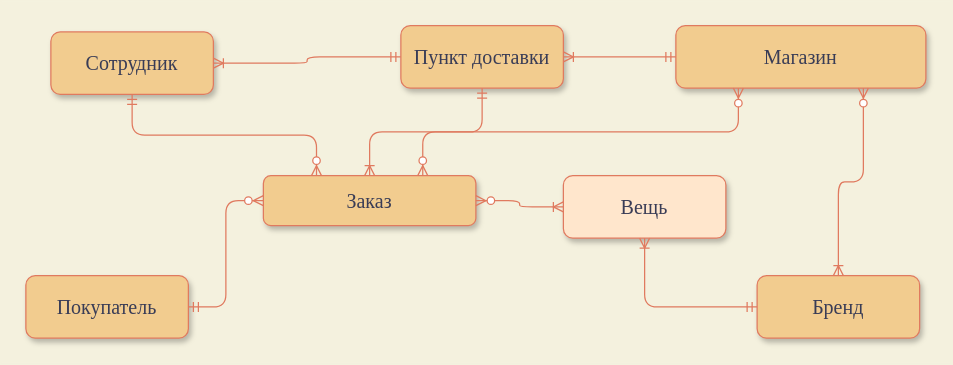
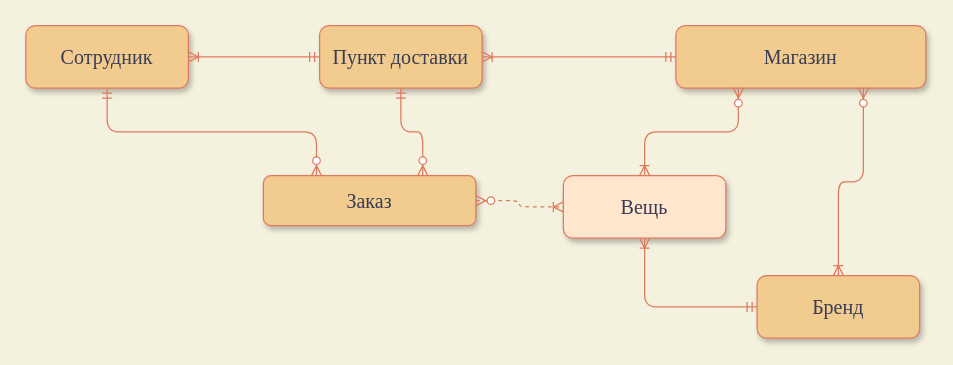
- <mxCell id="5" value="&lt;font face=&quot;Georgia&quot; size=&quot;3&quot;&gt;Пункт доставки&lt;/font&gt;" style="rounded=1;whiteSpace=wrap;html=1;shadow=1;fillColor=#F2CC8F;strokeColor=#E07A5F;fontColor=#393C56;" vertex="1" parent="1"><mxGeometry x="320" y="20" width="130" height="50" as="geometry" /></mxCell>
+ <mxCell id="5" value="&lt;font face=&quot;Georgia&quot; size=&quot;3&quot;&gt;Пункт доставки&lt;/font&gt;" style="rounded=1;whiteSpace=wrap;html=1;shadow=1;fillColor=#F2CC8F;strokeColor=#E07A5F;fontColor=#393C56;" vertex="1" parent="1"><mxGeometry x="255" y="20" width="130" height="50" as="geometry" /></mxCell>
- <mxCell id="11" value="&lt;font face=&quot;Georgia&quot; size=&quot;3&quot;&gt;Сотрудник&lt;br&gt;&lt;/font&gt;" style="rounded=1;whiteSpace=wrap;html=1;shadow=1;fillColor=#F2CC8F;strokeColor=#E07A5F;fontColor=#393C56;" vertex="1" parent="1"><mxGeometry x="40" y="25" width="130" height="50" as="geometry" /></mxCell>
+ <mxCell id="11" value="&lt;font face=&quot;Georgia&quot; size=&quot;3&quot;&gt;Сотрудник&lt;br&gt;&lt;/font&gt;" style="rounded=1;whiteSpace=wrap;html=1;shadow=1;fillColor=#F2CC8F;strokeColor=#E07A5F;fontColor=#393C56;" vertex="1" parent="1"><mxGeometry x="20" y="20" width="130" height="50" as="geometry" /></mxCell>
- <mxCell id="18" value="" style="edgeStyle=orthogonalEdgeStyle;fontSize=12;html=1;endArrow=ERoneToMany;startArrow=ERzeroToMany;strokeColor=#E07A5F;exitX=0.25;exitY=1;exitDx=0;exitDy=0;labelBackgroundColor=#F4F1DE;fontColor=#393C56;" edge="1" parent="1" source="7" target="2"><mxGeometry width="100" height="100" relative="1" as="geometry"><mxPoint x="647.5" y="80" as="sourcePoint" /><mxPoint x="695" y="230" as="targetPoint" /></mxGeometry></mxCell>
+ <mxCell id="18" value="" style="edgeStyle=orthogonalEdgeStyle;fontSize=12;html=1;endArrow=ERoneToMany;startArrow=ERzeroToMany;strokeColor=#E07A5F;exitX=0.25;exitY=1;exitDx=0;exitDy=0;entryX=0.5;entryY=0;entryDx=0;entryDy=0;labelBackgroundColor=#F4F1DE;fontColor=#393C56;" edge="1" parent="1" source="7" target="9"><mxGeometry width="100" height="100" relative="1" as="geometry"><mxPoint x="647.5" y="80" as="sourcePoint" /><mxPoint x="695" y="230" as="targetPoint" /></mxGeometry></mxCell>
- <mxCell id="10" value="" style="edgeStyle=orthogonalEdgeStyle;fontSize=12;html=1;endArrow=ERoneToMany;startArrow=ERzeroToMany;strokeColor=#E07A5F;exitX=1;exitY=0.5;exitDx=0;exitDy=0;entryX=0;entryY=0.5;entryDx=0;entryDy=0;labelBackgroundColor=#F4F1DE;fontColor=#393C56;" edge="1" parent="1" source="2" target="9"><mxGeometry width="100" height="100" relative="1" as="geometry"><mxPoint x="350" y="230" as="sourcePoint" /><mxPoint x="450" y="130" as="targetPoint" /></mxGeometry></mxCell>
+ <mxCell id="10" value="" style="edgeStyle=orthogonalEdgeStyle;fontSize=12;html=1;endArrow=ERoneToMany;startArrow=ERzeroToMany;strokeColor=#E07A5F;exitX=1;exitY=0.5;exitDx=0;exitDy=0;entryX=0;entryY=0.5;entryDx=0;entryDy=0;labelBackgroundColor=#F4F1DE;fontColor=#393C56;dashed=1;" edge="1" parent="1" source="2" target="9"><mxGeometry width="100" height="100" relative="1" as="geometry"><mxPoint x="350" y="230" as="sourcePoint" /><mxPoint x="450" y="130" as="targetPoint" /></mxGeometry></mxCell>
- <mxCell id="4" value="" style="edgeStyle=entityRelationEdgeStyle;fontSize=12;html=1;endArrow=ERzeroToMany;startArrow=ERmandOne;exitX=1;exitY=0.5;exitDx=0;exitDy=0;entryX=0;entryY=0.5;entryDx=0;entryDy=0;labelBackgroundColor=#F4F1DE;strokeColor=#E07A5F;fontColor=#393C56;" edge="1" parent="1" source="3" target="2"><mxGeometry width="100" height="100" relative="1" as="geometry"><mxPoint x="350" y="210" as="sourcePoint" /><mxPoint x="450" y="110" as="targetPoint" /></mxGeometry></mxCell>
- <mxCell id="3" value="&lt;font face=&quot;Georgia&quot; size=&quot;3&quot;&gt;Покупатель&lt;br&gt;&lt;/font&gt;" style="rounded=1;whiteSpace=wrap;html=1;shadow=1;fillColor=#F2CC8F;strokeColor=#E07A5F;fontColor=#393C56;" vertex="1" parent="1"><mxGeometry x="20" y="220" width="130" height="50" as="geometry" /></mxCell>
